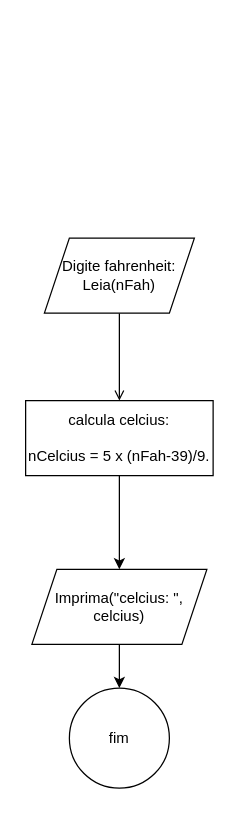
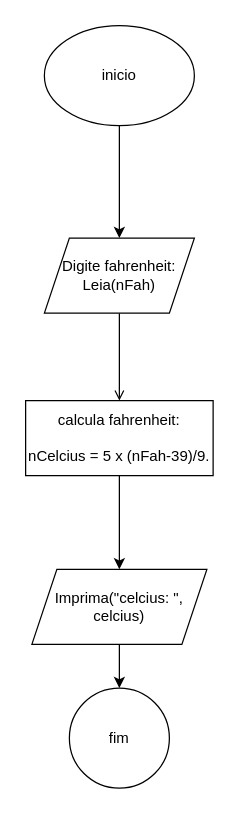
+ <mxCell id="3" value="inicio" style="ellipse;whiteSpace=wrap;html=1;" vertex="1" parent="1"><mxGeometry x="35" y="20" width="120" height="80" as="geometry" /></mxCell>
+ <mxCell id="2" value="" style="edgeStyle=orthogonalEdgeStyle;rounded=0;orthogonalLoop=1;jettySize=auto;html=1;" edge="1" parent="1" source="3" target="5"><mxGeometry relative="1" as="geometry" /></mxCell>
- <mxCell id="7" value="calcula celcius:&lt;div&gt;&lt;br&gt;&lt;/div&gt;&lt;div&gt;nCelcius = 5 x (nFah-39)/9.&lt;/div&gt;" style="whiteSpace=wrap;html=1;" vertex="1" parent="1"><mxGeometry x="20" y="320" width="150" height="60" as="geometry" /></mxCell>
+ <mxCell id="7" value="calcula fahrenheit:&lt;div&gt;&lt;br&gt;&lt;/div&gt;&lt;div&gt;nCelcius = 5 x (nFah-39)/9.&lt;/div&gt;" style="whiteSpace=wrap;html=1;" vertex="1" parent="1"><mxGeometry x="20" y="320" width="150" height="60" as="geometry" /></mxCell>
